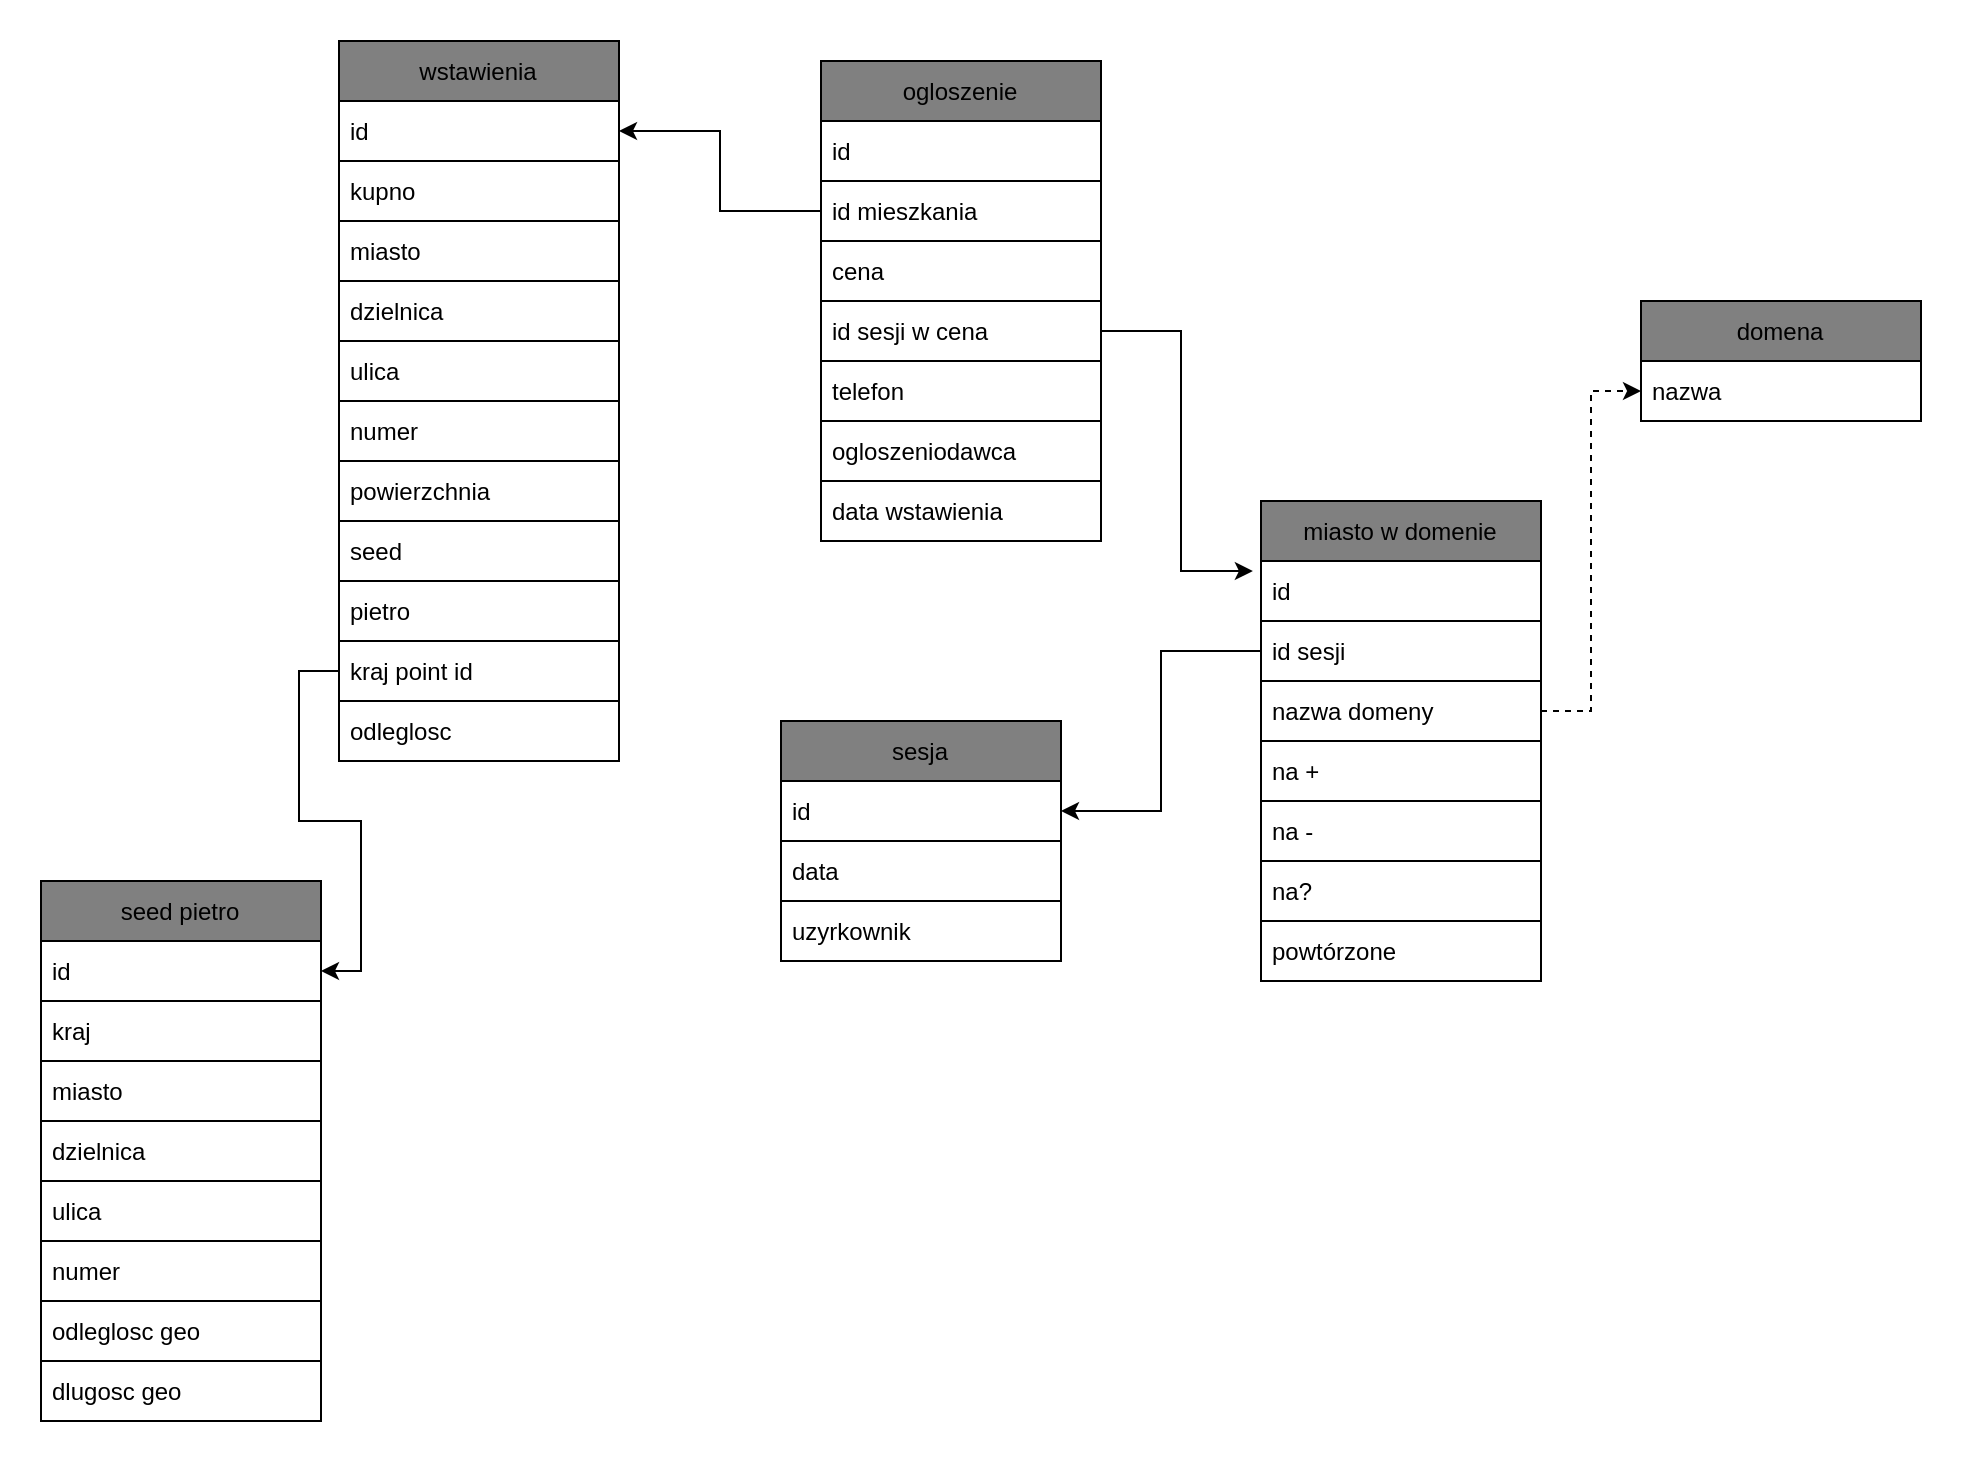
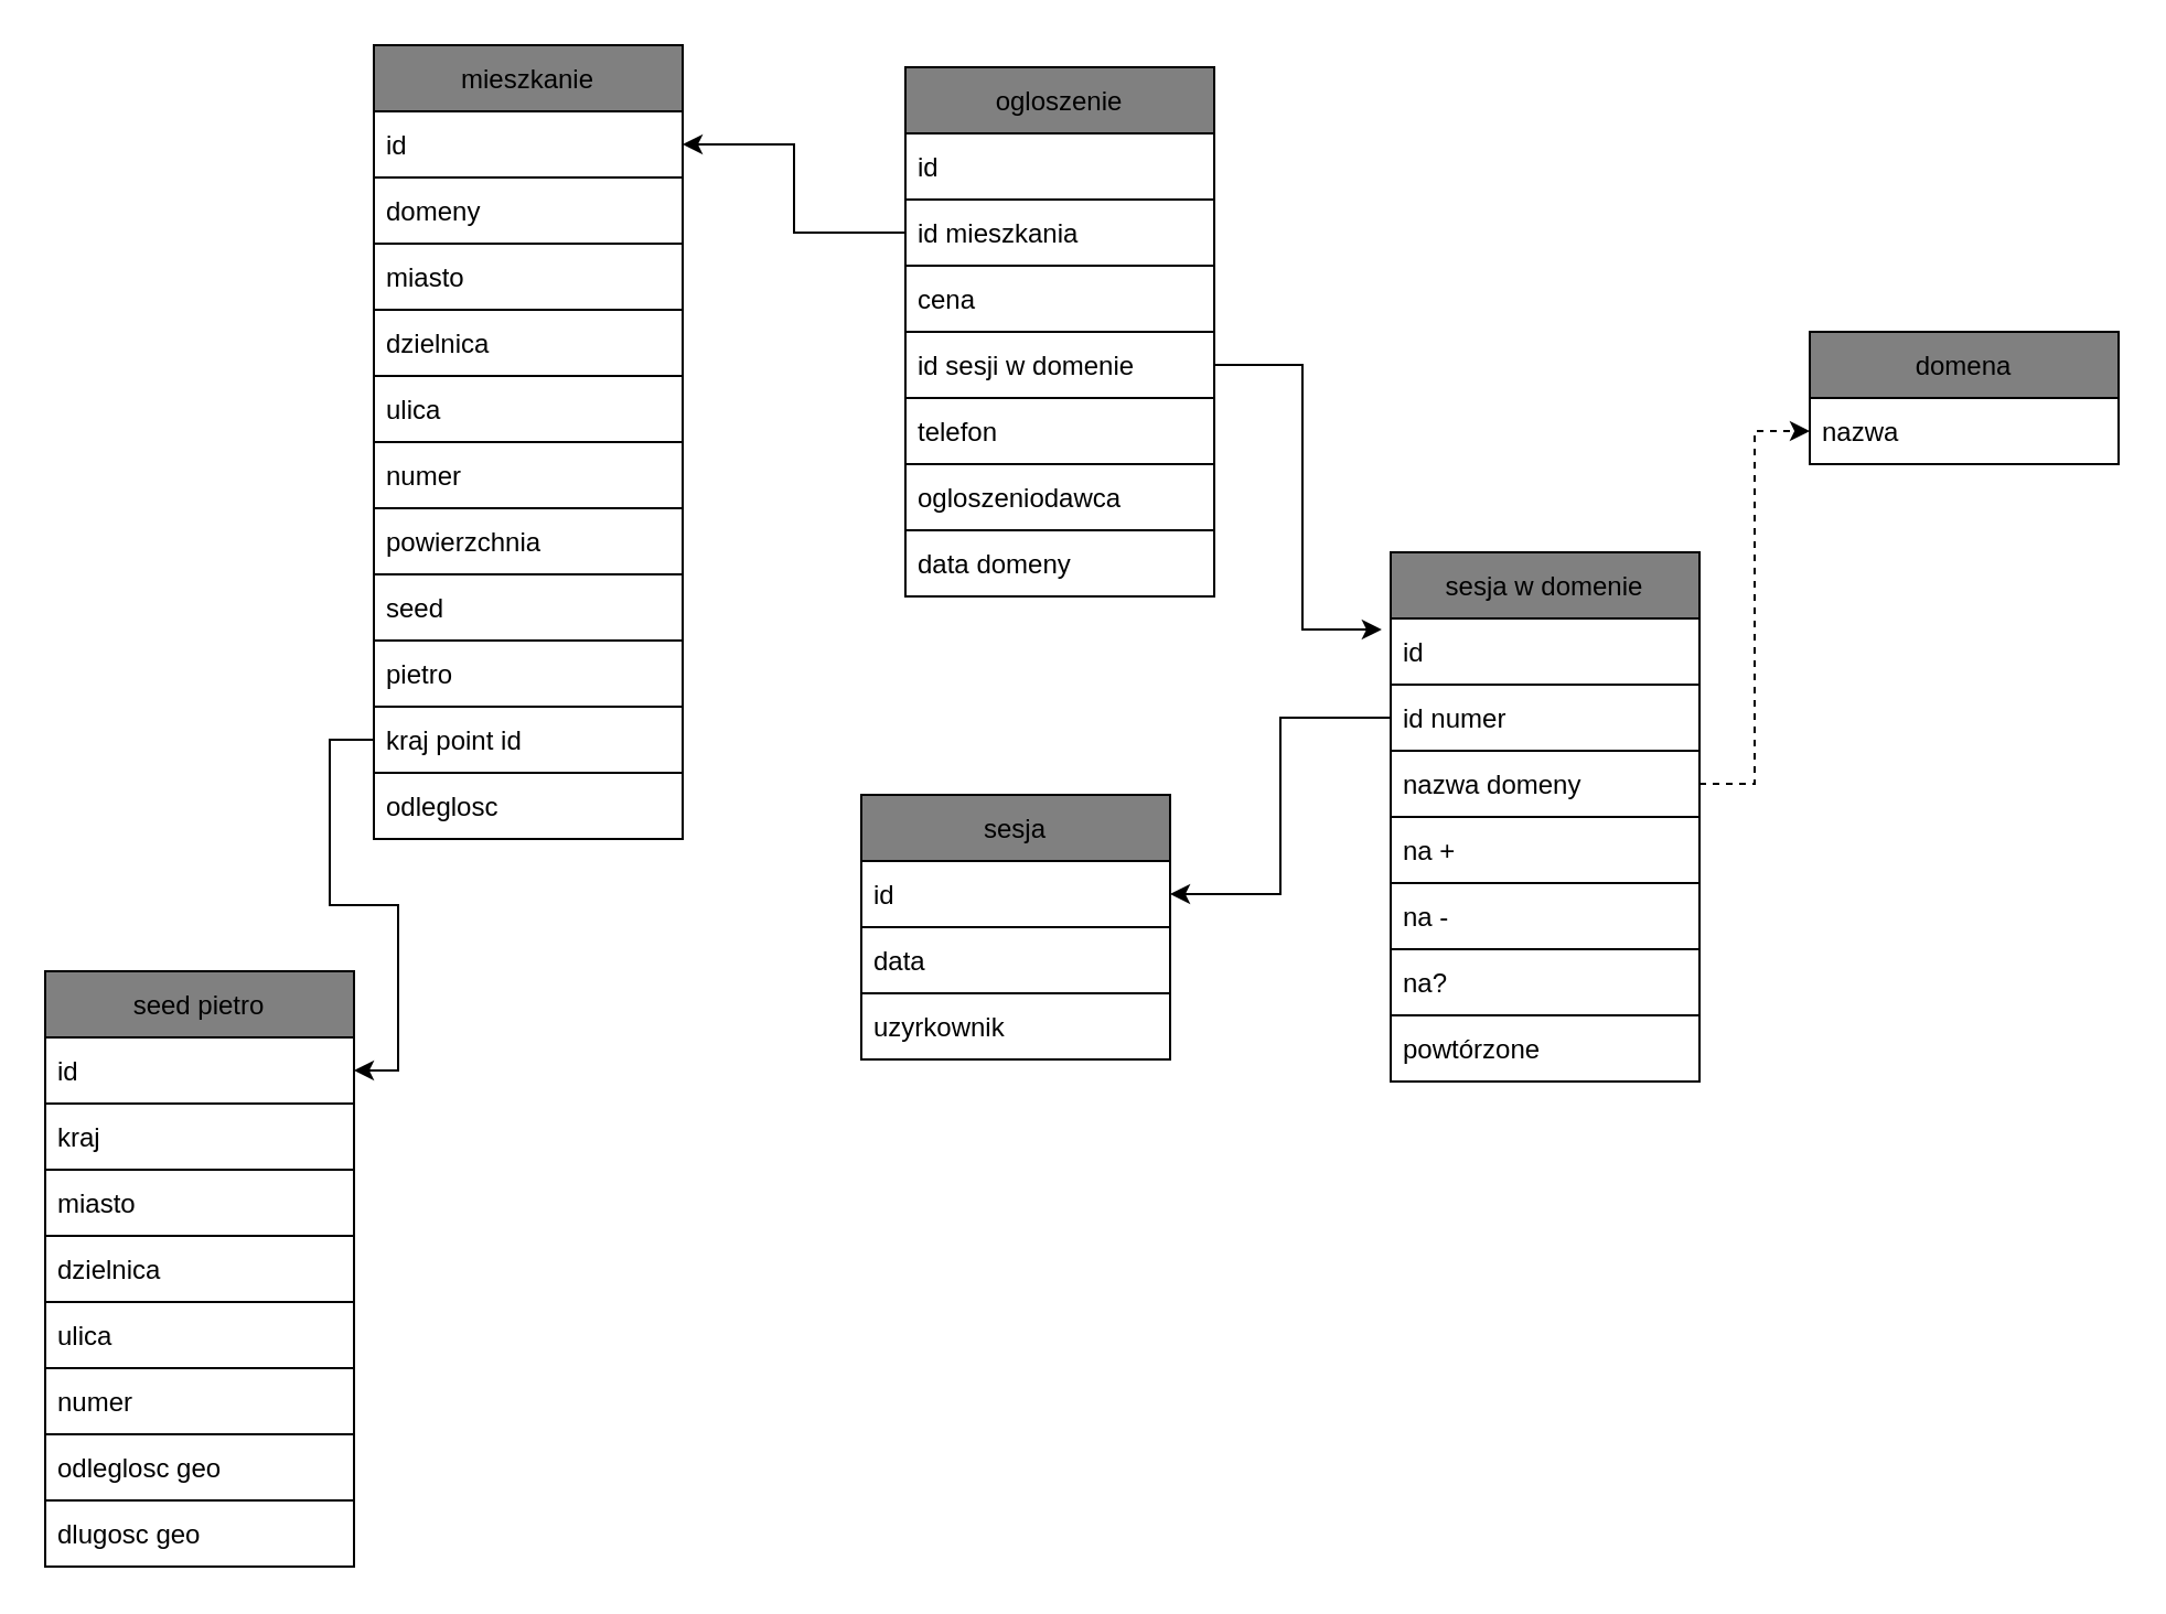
- <mxCell id="2" value="wstawienia" style="swimlane;fontStyle=0;childLayout=stackLayout;horizontal=1;startSize=30;horizontalStack=0;resizeParent=1;resizeParentMax=0;resizeLast=0;collapsible=1;marginBottom=0;strokeColor=default;fillColor=#808080;" vertex="1" parent="1"><mxGeometry x="169" y="20" width="140" height="360" as="geometry"><mxRectangle x="209" y="10" width="90" height="30" as="alternateBounds" /></mxGeometry></mxCell>
+ <mxCell id="2" value="mieszkanie" style="swimlane;fontStyle=0;childLayout=stackLayout;horizontal=1;startSize=30;horizontalStack=0;resizeParent=1;resizeParentMax=0;resizeLast=0;collapsible=1;marginBottom=0;strokeColor=default;fillColor=#808080;" vertex="1" parent="1"><mxGeometry x="169" y="20" width="140" height="360" as="geometry"><mxRectangle x="209" y="10" width="90" height="30" as="alternateBounds" /></mxGeometry></mxCell>
- <mxCell id="4" value="kupno" style="text;strokeColor=none;fillColor=none;align=left;verticalAlign=middle;spacingLeft=4;spacingRight=4;overflow=hidden;points=[[0,0.5],[1,0.5]];portConstraint=eastwest;rotatable=0;" vertex="1" parent="2"><mxGeometry y="60" width="140" height="30" as="geometry" /></mxCell>
+ <mxCell id="4" value="domeny" style="text;strokeColor=none;fillColor=none;align=left;verticalAlign=middle;spacingLeft=4;spacingRight=4;overflow=hidden;points=[[0,0.5],[1,0.5]];portConstraint=eastwest;rotatable=0;" vertex="1" parent="2"><mxGeometry y="60" width="140" height="30" as="geometry" /></mxCell>
- <mxCell id="18" value="id sesji w cena" style="text;strokeColor=default;fillColor=none;align=left;verticalAlign=middle;spacingLeft=4;spacingRight=4;overflow=hidden;points=[[0,0.5],[1,0.5]];portConstraint=eastwest;rotatable=0;" vertex="1" parent="14"><mxGeometry y="120" width="140" height="30" as="geometry" /></mxCell>
+ <mxCell id="18" value="id sesji w domenie" style="text;strokeColor=default;fillColor=none;align=left;verticalAlign=middle;spacingLeft=4;spacingRight=4;overflow=hidden;points=[[0,0.5],[1,0.5]];portConstraint=eastwest;rotatable=0;" vertex="1" parent="14"><mxGeometry y="120" width="140" height="30" as="geometry" /></mxCell>
- <mxCell id="21" value="data wstawienia" style="text;strokeColor=default;fillColor=none;align=left;verticalAlign=middle;spacingLeft=4;spacingRight=4;overflow=hidden;points=[[0,0.5],[1,0.5]];portConstraint=eastwest;rotatable=0;" vertex="1" parent="14"><mxGeometry y="210" width="140" height="30" as="geometry" /></mxCell>
+ <mxCell id="21" value="data domeny" style="text;strokeColor=default;fillColor=none;align=left;verticalAlign=middle;spacingLeft=4;spacingRight=4;overflow=hidden;points=[[0,0.5],[1,0.5]];portConstraint=eastwest;rotatable=0;" vertex="1" parent="14"><mxGeometry y="210" width="140" height="30" as="geometry" /></mxCell>
- <mxCell id="29" value="miasto w domenie" style="swimlane;fontStyle=0;childLayout=stackLayout;horizontal=1;startSize=30;horizontalStack=0;resizeParent=1;resizeParentMax=0;resizeLast=0;collapsible=1;marginBottom=0;strokeColor=default;fillColor=#808080;" vertex="1" parent="1"><mxGeometry x="630" y="250" width="140" height="240" as="geometry"><mxRectangle x="209" y="10" width="90" height="30" as="alternateBounds" /></mxGeometry></mxCell>
+ <mxCell id="29" value="sesja w domenie" style="swimlane;fontStyle=0;childLayout=stackLayout;horizontal=1;startSize=30;horizontalStack=0;resizeParent=1;resizeParentMax=0;resizeLast=0;collapsible=1;marginBottom=0;strokeColor=default;fillColor=#808080;" vertex="1" parent="1"><mxGeometry x="630" y="250" width="140" height="240" as="geometry"><mxRectangle x="209" y="10" width="90" height="30" as="alternateBounds" /></mxGeometry></mxCell>
- <mxCell id="31" value="id sesji" style="text;strokeColor=default;fillColor=none;align=left;verticalAlign=middle;spacingLeft=4;spacingRight=4;overflow=hidden;points=[[0,0.5],[1,0.5]];portConstraint=eastwest;rotatable=0;" vertex="1" parent="29"><mxGeometry y="60" width="140" height="30" as="geometry" /></mxCell>
+ <mxCell id="31" value="id numer" style="text;strokeColor=default;fillColor=none;align=left;verticalAlign=middle;spacingLeft=4;spacingRight=4;overflow=hidden;points=[[0,0.5],[1,0.5]];portConstraint=eastwest;rotatable=0;" vertex="1" parent="29"><mxGeometry y="60" width="140" height="30" as="geometry" /></mxCell>
